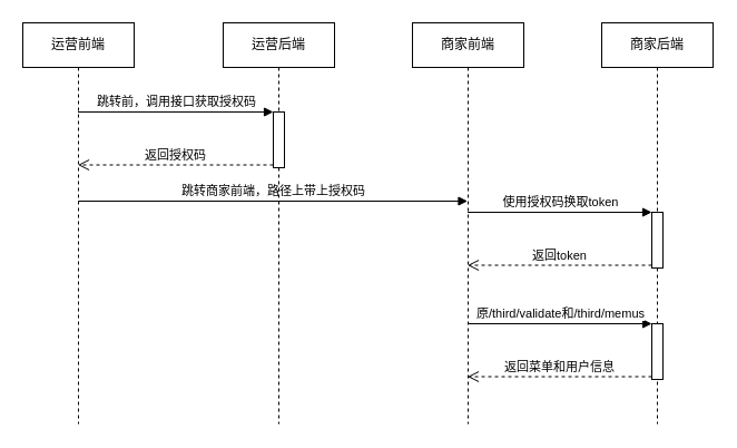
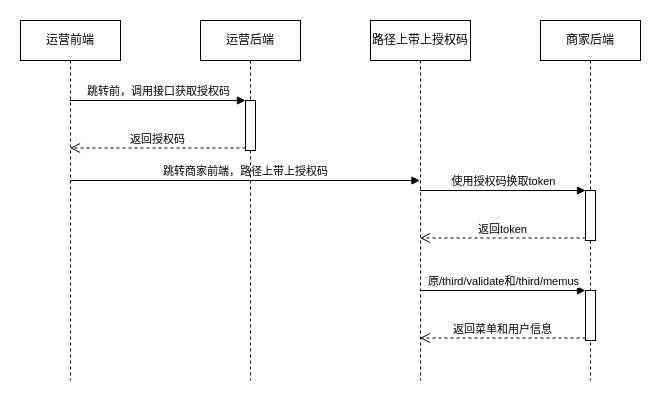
- <mxCell id="6" value="商家前端" style="shape=umlLifeline;perimeter=lifelinePerimeter;whiteSpace=wrap;html=1;container=1;collapsible=0;recursiveResize=0;outlineConnect=0;" vertex="1" parent="1"><mxGeometry x="370" y="20" width="100" height="360" as="geometry" /></mxCell>
+ <mxCell id="6" value="路径上带上授权码" style="shape=umlLifeline;perimeter=lifelinePerimeter;whiteSpace=wrap;html=1;container=1;collapsible=0;recursiveResize=0;outlineConnect=0;" vertex="1" parent="1"><mxGeometry x="370" y="20" width="100" height="360" as="geometry" /></mxCell>
